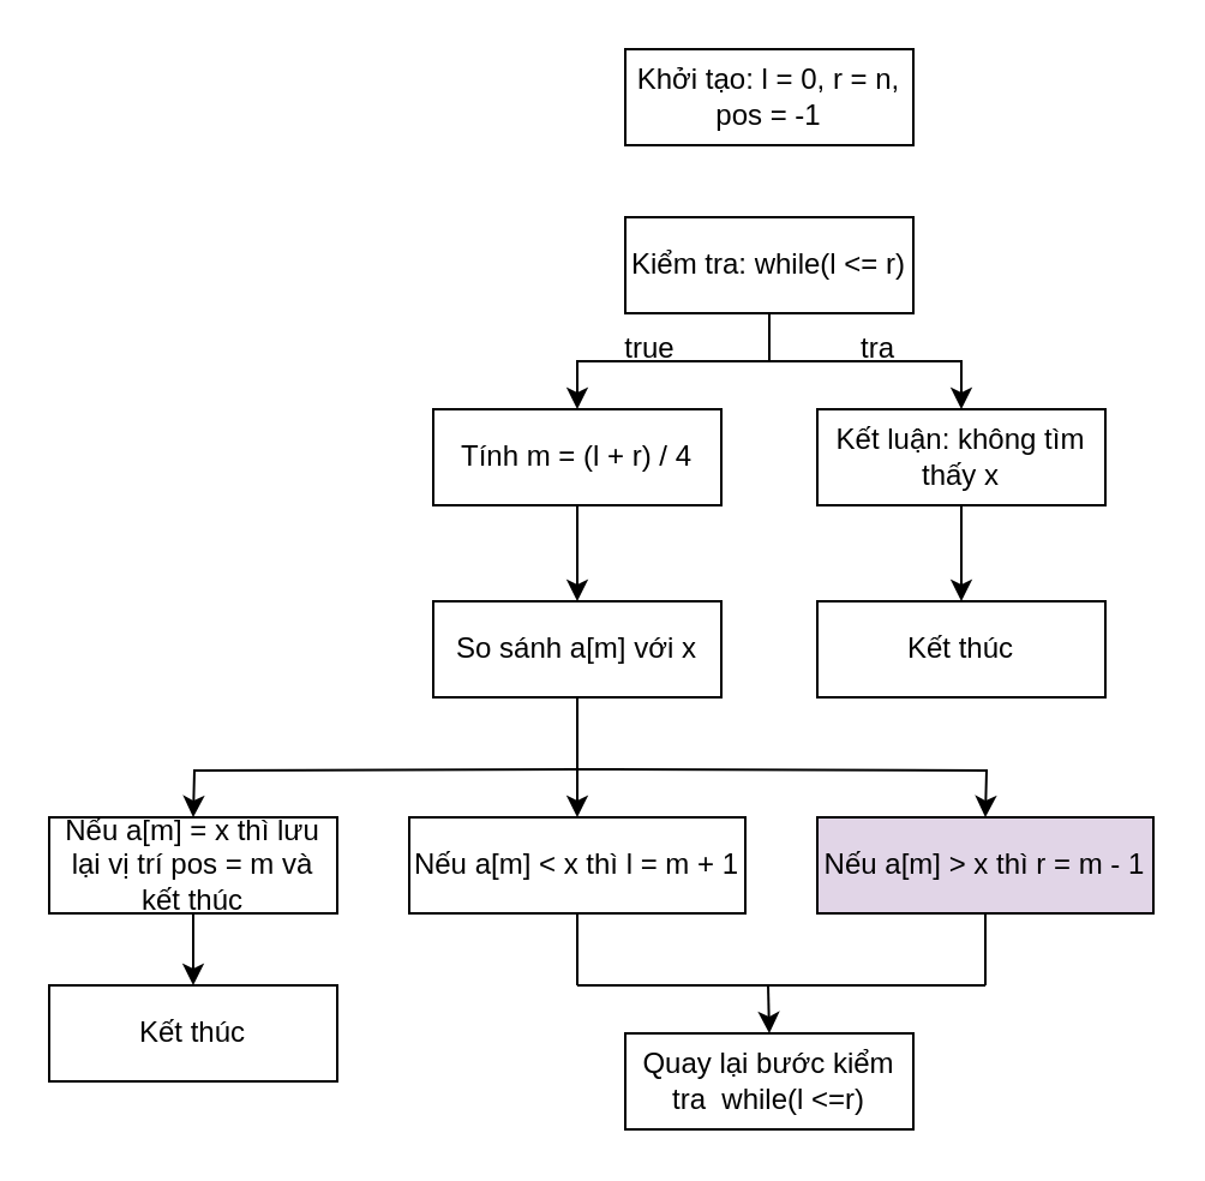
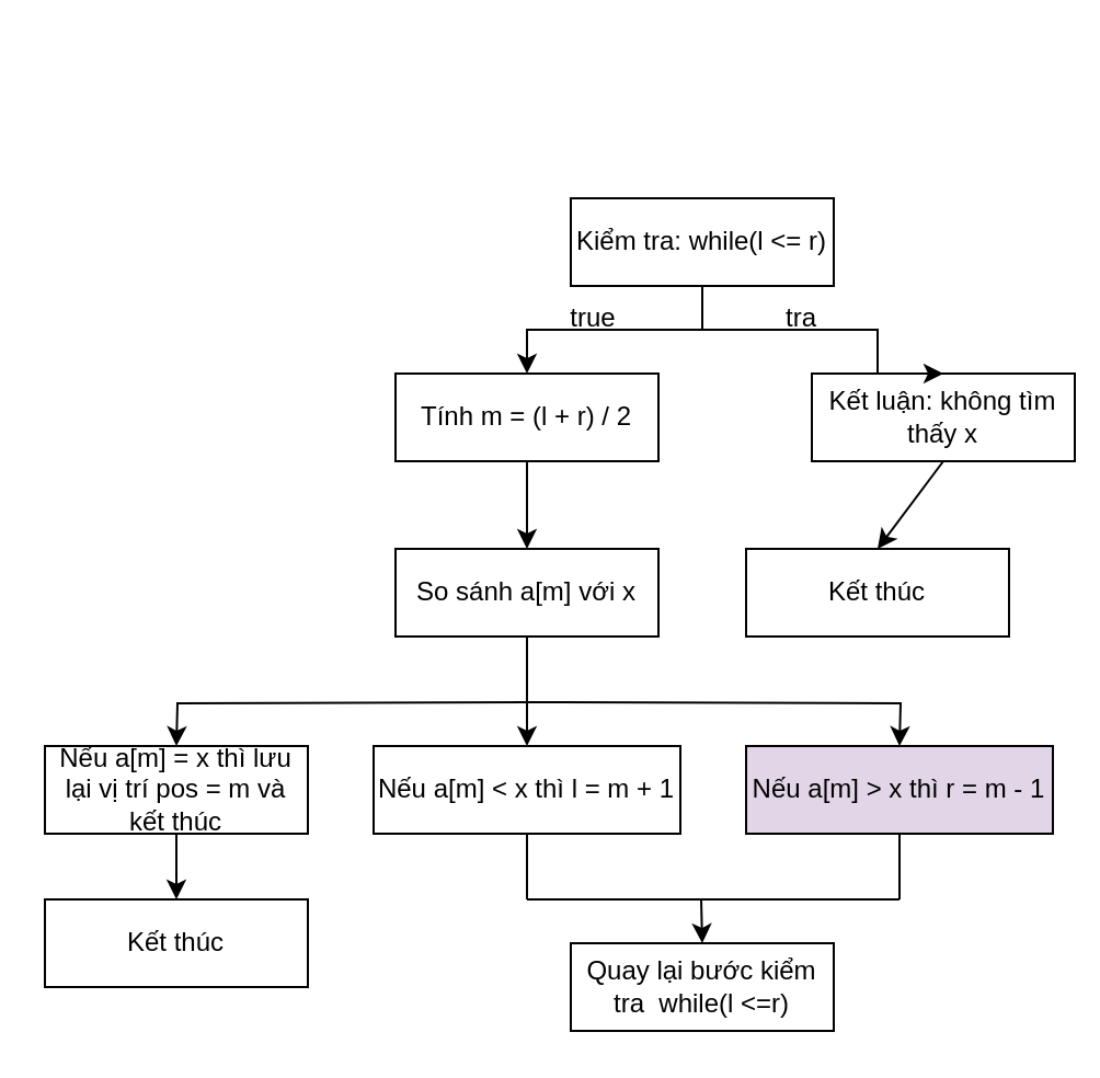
- <mxCell id="2" value="Khởi tạo: l = 0, r = n, pos = -1" style="whiteSpace=wrap;html=1;align=center;" vertex="1" parent="1"><mxGeometry x="260" y="20" width="120" height="40" as="geometry" /></mxCell>
- <mxCell id="6" value="Tính m = (l + r) / 4" style="whiteSpace=wrap;html=1;align=center;" vertex="1" parent="1"><mxGeometry x="180" y="170" width="120" height="40" as="geometry" /></mxCell>
+ <mxCell id="6" value="Tính m = (l + r) / 2" style="whiteSpace=wrap;html=1;align=center;" vertex="1" parent="1"><mxGeometry x="180" y="170" width="120" height="40" as="geometry" /></mxCell>
- <mxCell id="8" value="Kết luận: không tìm thấy x" style="whiteSpace=wrap;html=1;align=center;" vertex="1" parent="1"><mxGeometry x="340" y="170" width="120" height="40" as="geometry" /></mxCell>
+ <mxCell id="8" value="Kết luận: không tìm thấy x" style="whiteSpace=wrap;html=1;align=center;" vertex="1" parent="1"><mxGeometry x="370" y="170" width="120" height="40" as="geometry" /></mxCell>
